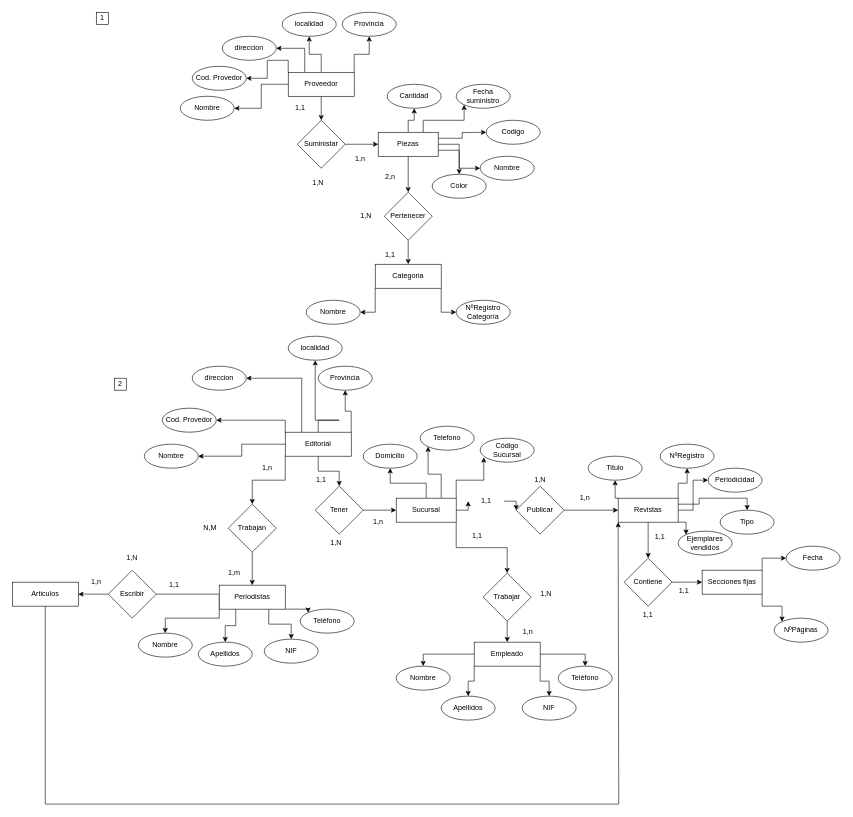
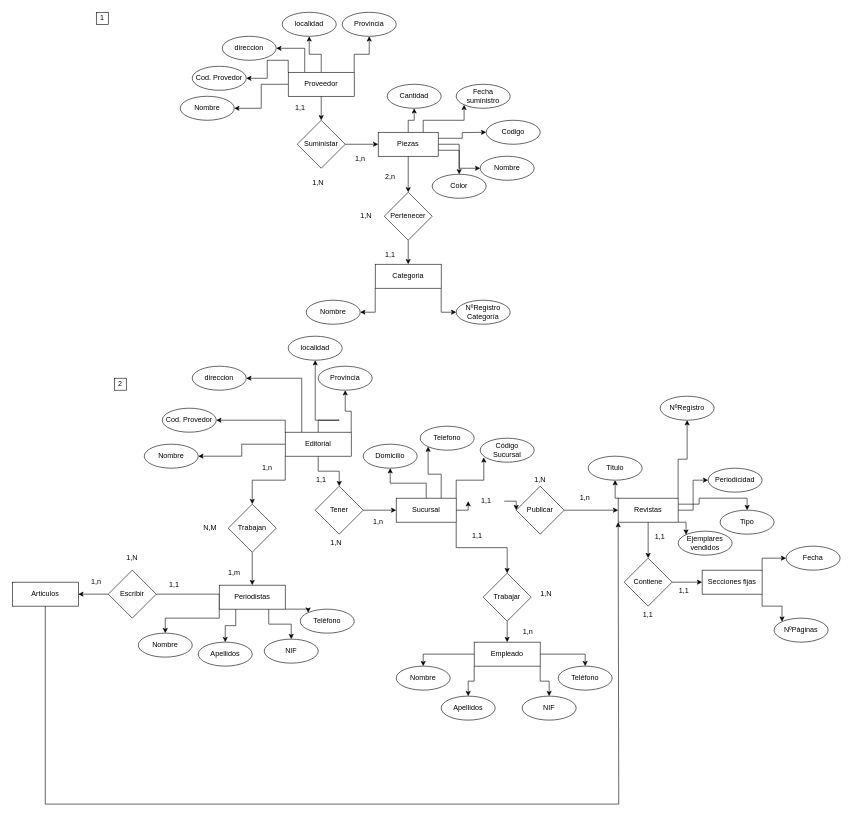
- <mxCell id="84" value="NºRegistro" style="ellipse;whiteSpace=wrap;html=1;" parent="1" vertex="1"><mxGeometry x="1100" y="740" width="90" height="40" as="geometry" /></mxCell>
+ <mxCell id="84" value="NºRegistro" style="ellipse;whiteSpace=wrap;html=1;" parent="1" vertex="1"><mxGeometry x="1100" y="660" width="90" height="40" as="geometry" /></mxCell>
